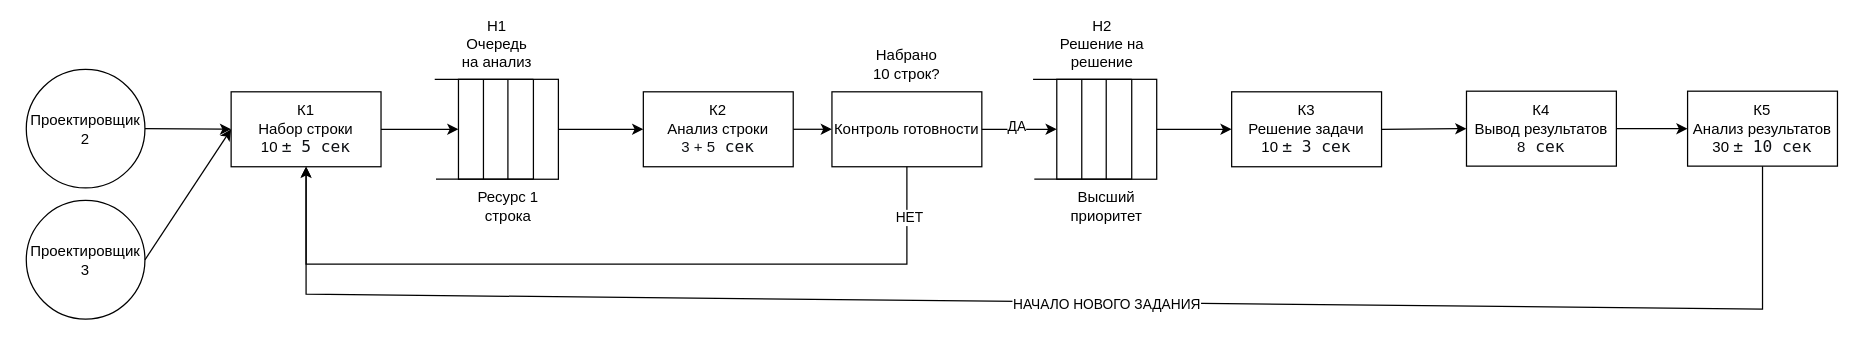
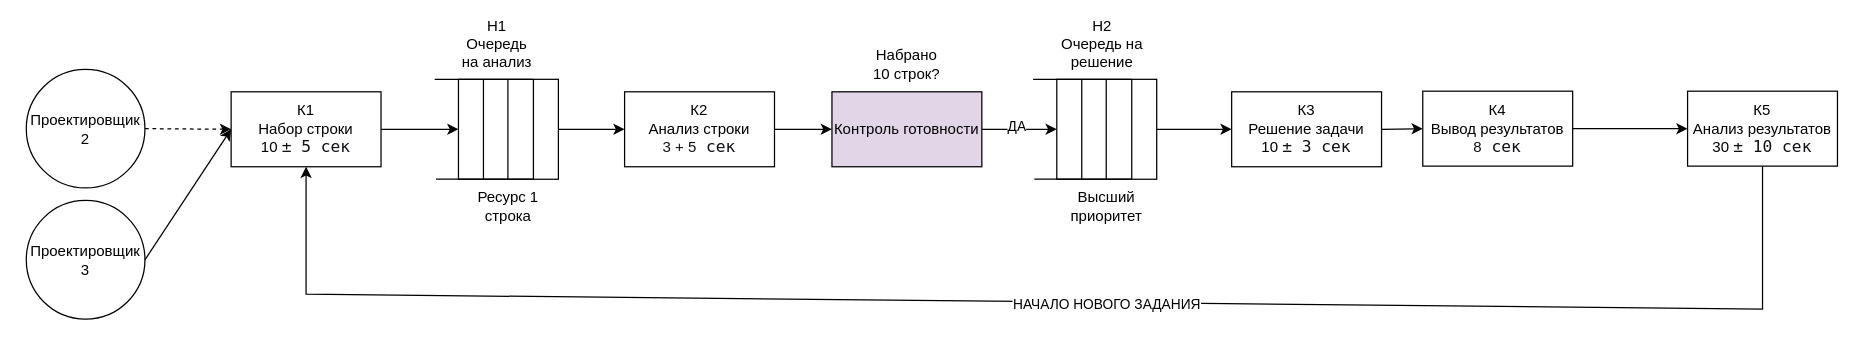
- <mxCell id="21" value="Н2&lt;div&gt;Решение на решение&lt;/div&gt;" style="text;html=1;whiteSpace=wrap;strokeColor=none;fillColor=none;align=center;verticalAlign=middle;rounded=0;" parent="1" vertex="1"><mxGeometry x="846" y="20" width="71" height="30" as="geometry" /></mxCell>
+ <mxCell id="21" value="Н2&lt;div&gt;Очередь на решение&lt;/div&gt;" style="text;html=1;whiteSpace=wrap;strokeColor=none;fillColor=none;align=center;verticalAlign=middle;rounded=0;" parent="1" vertex="1"><mxGeometry x="846" y="20" width="71" height="30" as="geometry" /></mxCell>
- <mxCell id="32" value="" style="endArrow=classic;html=1;rounded=0;entryX=0;entryY=0.5;entryDx=0;entryDy=0;exitX=1;exitY=0.5;exitDx=0;exitDy=0;" edge="1" parent="1" source="2" target="4"><mxGeometry width="50" height="50" relative="1" as="geometry"><mxPoint x="240" y="352" as="sourcePoint" /><mxPoint x="309" y="247" as="targetPoint" /></mxGeometry></mxCell>
+ <mxCell id="32" value="" style="endArrow=classic;html=1;rounded=0;entryX=0;entryY=0.5;entryDx=0;entryDy=0;exitX=1;exitY=0.5;exitDx=0;exitDy=0;dashed=1;" edge="1" parent="1" source="2" target="4"><mxGeometry width="50" height="50" relative="1" as="geometry"><mxPoint x="240" y="352" as="sourcePoint" /><mxPoint x="309" y="247" as="targetPoint" /></mxGeometry></mxCell>
- <mxCell id="13" value="К2&lt;div&gt;&lt;span style=&quot;background-color: transparent; color: light-dark(rgb(0, 0, 0), rgb(255, 255, 255));&quot;&gt;Анализ строки&lt;/span&gt;&lt;/div&gt;&lt;div style=&quot;text-align: center;&quot;&gt;&lt;span style=&quot;background-color: transparent; text-align: start; color: rgb(15, 17, 21);&quot;&gt;3 + 5&lt;/span&gt;&lt;span style=&quot;background-color: transparent; color: rgb(15, 17, 21); font-family: Menlo, Monaco, Consolas, &amp;quot;Cascadia Mono&amp;quot;, &amp;quot;Ubuntu Mono&amp;quot;, &amp;quot;DejaVu Sans Mono&amp;quot;, &amp;quot;Liberation Mono&amp;quot;, &amp;quot;JetBrains Mono&amp;quot;, &amp;quot;Fira Code&amp;quot;, Cousine, &amp;quot;Roboto Mono&amp;quot;, &amp;quot;Courier New&amp;quot;, Courier, sans-serif, system-ui; font-size: 13px; text-align: start;&quot;&gt; сек&lt;/span&gt;&lt;/div&gt;" style="rounded=0;whiteSpace=wrap;html=1;" parent="1" vertex="1"><mxGeometry x="514" y="73" width="120" height="60" as="geometry" /></mxCell>
+ <mxCell id="13" value="К2&lt;div&gt;&lt;span style=&quot;background-color: transparent; color: light-dark(rgb(0, 0, 0), rgb(255, 255, 255));&quot;&gt;Анализ строки&lt;/span&gt;&lt;/div&gt;&lt;div style=&quot;text-align: center;&quot;&gt;&lt;span style=&quot;background-color: transparent; text-align: start; color: rgb(15, 17, 21);&quot;&gt;3 + 5&lt;/span&gt;&lt;span style=&quot;background-color: transparent; color: rgb(15, 17, 21); font-family: Menlo, Monaco, Consolas, &amp;quot;Cascadia Mono&amp;quot;, &amp;quot;Ubuntu Mono&amp;quot;, &amp;quot;DejaVu Sans Mono&amp;quot;, &amp;quot;Liberation Mono&amp;quot;, &amp;quot;JetBrains Mono&amp;quot;, &amp;quot;Fira Code&amp;quot;, Cousine, &amp;quot;Roboto Mono&amp;quot;, &amp;quot;Courier New&amp;quot;, Courier, sans-serif, system-ui; font-size: 13px; text-align: start;&quot;&gt; сек&lt;/span&gt;&lt;/div&gt;" style="rounded=0;whiteSpace=wrap;html=1;" parent="1" vertex="1"><mxGeometry x="499" y="73" width="120" height="60" as="geometry" /></mxCell>
- <mxCell id="14" value="Контроль готовности" style="rounded=0;whiteSpace=wrap;html=1;" parent="1" vertex="1"><mxGeometry x="665" y="73" width="120" height="60" as="geometry" /></mxCell>
+ <mxCell id="14" value="Контроль готовности" style="rounded=0;whiteSpace=wrap;html=1;fillColor=#e1d5e7;" parent="1" vertex="1"><mxGeometry x="665" y="73" width="120" height="60" as="geometry" /></mxCell>
- <mxCell id="25" value="К4&lt;div&gt;Вывод результатов&lt;/div&gt;&lt;div style=&quot;text-align: center;&quot;&gt;&lt;span style=&quot;text-align: start; background-color: transparent; color: rgb(15, 17, 21);&quot;&gt;8&lt;/span&gt;&lt;span style=&quot;color: rgb(15, 17, 21); font-family: Menlo, Monaco, Consolas, &amp;quot;Cascadia Mono&amp;quot;, &amp;quot;Ubuntu Mono&amp;quot;, &amp;quot;DejaVu Sans Mono&amp;quot;, &amp;quot;Liberation Mono&amp;quot;, &amp;quot;JetBrains Mono&amp;quot;, &amp;quot;Fira Code&amp;quot;, Cousine, &amp;quot;Roboto Mono&amp;quot;, &amp;quot;Courier New&amp;quot;, Courier, sans-serif, system-ui; font-size: 13px; text-align: start; background-color: transparent;&quot;&gt; сек&lt;/span&gt;&lt;/div&gt;" style="rounded=0;whiteSpace=wrap;html=1;" parent="1" vertex="1"><mxGeometry x="1173" y="72.5" width="120" height="60" as="geometry" /></mxCell>
+ <mxCell id="25" value="К4&lt;div&gt;Вывод результатов&lt;/div&gt;&lt;div style=&quot;text-align: center;&quot;&gt;&lt;span style=&quot;text-align: start; background-color: transparent; color: rgb(15, 17, 21);&quot;&gt;8&lt;/span&gt;&lt;span style=&quot;color: rgb(15, 17, 21); font-family: Menlo, Monaco, Consolas, &amp;quot;Cascadia Mono&amp;quot;, &amp;quot;Ubuntu Mono&amp;quot;, &amp;quot;DejaVu Sans Mono&amp;quot;, &amp;quot;Liberation Mono&amp;quot;, &amp;quot;JetBrains Mono&amp;quot;, &amp;quot;Fira Code&amp;quot;, Cousine, &amp;quot;Roboto Mono&amp;quot;, &amp;quot;Courier New&amp;quot;, Courier, sans-serif, system-ui; font-size: 13px; text-align: start; background-color: transparent;&quot;&gt; сек&lt;/span&gt;&lt;/div&gt;" style="rounded=0;whiteSpace=wrap;html=1;" parent="1" vertex="1"><mxGeometry x="1138" y="72.5" width="120" height="60" as="geometry" /></mxCell>
- <mxCell id="27" value="" style="endArrow=classic;html=1;rounded=0;entryX=0.5;entryY=1;entryDx=0;entryDy=0;exitX=0.5;exitY=1;exitDx=0;exitDy=0;" parent="1" source="14" target="4" edge="1"><mxGeometry width="50" height="50" relative="1" as="geometry"><mxPoint x="844" y="203" as="sourcePoint" /><mxPoint x="517" y="111" as="targetPoint" /><Array as="points"><mxPoint x="725" y="211" /><mxPoint x="478" y="211" /><mxPoint x="244" y="211" /></Array></mxGeometry></mxCell>
- <mxCell id="28" value="НЕТ" style="edgeLabel;html=1;align=center;verticalAlign=middle;resizable=0;points=[];" parent="27" vertex="1" connectable="0"><mxGeometry x="-0.874" y="1" relative="1" as="geometry"><mxPoint as="offset" /></mxGeometry></mxCell>
- <mxCell id="39" value="" style="endArrow=open;html=1;rounded=0;exitX=0.5;exitY=1;exitDx=0;exitDy=0;entryX=0.5;entryY=1;entryDx=0;entryDy=0;" edge="1" parent="1" source="26" target="4"><mxGeometry width="50" height="50" relative="1" as="geometry"><mxPoint x="1545" y="226" as="sourcePoint" /><mxPoint x="535" y="191" as="targetPoint" /><Array as="points"><mxPoint x="1410" y="247" /><mxPoint x="244" y="235" /></Array></mxGeometry></mxCell>
+ <mxCell id="39" value="" style="endArrow=classic;html=1;rounded=0;exitX=0.5;exitY=1;exitDx=0;exitDy=0;entryX=0.5;entryY=1;entryDx=0;entryDy=0;" edge="1" parent="1" source="26" target="4"><mxGeometry width="50" height="50" relative="1" as="geometry"><mxPoint x="1545" y="226" as="sourcePoint" /><mxPoint x="535" y="191" as="targetPoint" /><Array as="points"><mxPoint x="1410" y="247" /><mxPoint x="244" y="235" /></Array></mxGeometry></mxCell>
